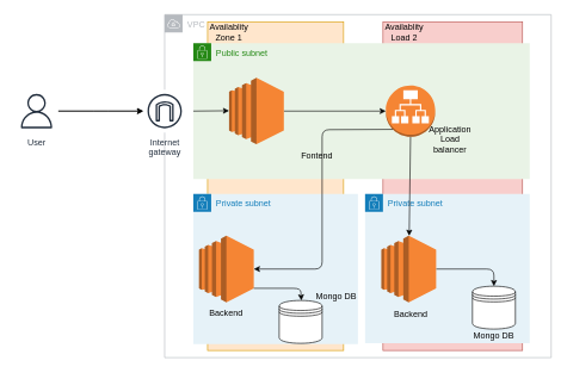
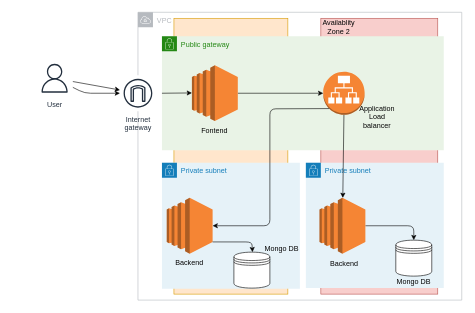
- <mxCell id="26" value="&lt;font color=&quot;#050505&quot;&gt;Availablity Zone 1&lt;/font&gt;" style="text;html=1;strokeColor=none;fillColor=none;align=center;verticalAlign=middle;whiteSpace=wrap;rounded=0;" parent="1" vertex="1"><mxGeometry x="289" y="30" width="60" height="30" as="geometry" /></mxCell>
- <mxCell id="27" value="&lt;font color=&quot;#050505&quot;&gt;Availablity Load 2&lt;/font&gt;" style="text;html=1;strokeColor=none;fillColor=none;align=center;verticalAlign=middle;whiteSpace=wrap;rounded=0;" parent="1" vertex="1"><mxGeometry x="534" y="30" width="60" height="30" as="geometry" /></mxCell>
+ <mxCell id="27" value="&lt;font color=&quot;#050505&quot;&gt;Availablity Zone 2&lt;/font&gt;" style="text;html=1;strokeColor=none;fillColor=none;align=center;verticalAlign=middle;whiteSpace=wrap;rounded=0;" parent="1" vertex="1"><mxGeometry x="534" y="30" width="60" height="30" as="geometry" /></mxCell>
- <mxCell id="5" value="Public subnet" style="points=[[0,0],[0.25,0],[0.5,0],[0.75,0],[1,0],[1,0.25],[1,0.5],[1,0.75],[1,1],[0.75,1],[0.5,1],[0.25,1],[0,1],[0,0.75],[0,0.5],[0,0.25]];outlineConnect=0;gradientColor=none;html=1;whiteSpace=wrap;fontSize=12;fontStyle=0;container=1;pointerEvents=0;collapsible=0;recursiveResize=0;shape=mxgraph.aws4.group;grIcon=mxgraph.aws4.group_security_group;grStroke=0;strokeColor=#248814;fillColor=#E9F3E6;verticalAlign=top;align=left;spacingLeft=30;fontColor=#248814;dashed=0;" parent="1" vertex="1"><mxGeometry x="269" y="60" width="470" height="190" as="geometry" /></mxCell>
+ <mxCell id="5" value="Public gateway" style="points=[[0,0],[0.25,0],[0.5,0],[0.75,0],[1,0],[1,0.25],[1,0.5],[1,0.75],[1,1],[0.75,1],[0.5,1],[0.25,1],[0,1],[0,0.75],[0,0.5],[0,0.25]];outlineConnect=0;gradientColor=none;html=1;whiteSpace=wrap;fontSize=12;fontStyle=0;container=1;pointerEvents=0;collapsible=0;recursiveResize=0;shape=mxgraph.aws4.group;grIcon=mxgraph.aws4.group_security_group;grStroke=0;strokeColor=#248814;fillColor=#E9F3E6;verticalAlign=top;align=left;spacingLeft=30;fontColor=#248814;dashed=0;" parent="1" vertex="1"><mxGeometry x="269" y="60" width="470" height="190" as="geometry" /></mxCell>
- <mxCell id="20" value="User" style="sketch=0;outlineConnect=0;fontColor=#232F3E;gradientColor=none;strokeColor=#232F3E;fillColor=#ffffff;dashed=0;verticalLabelPosition=bottom;verticalAlign=top;align=center;html=1;fontSize=12;fontStyle=0;aspect=fixed;shape=mxgraph.aws4.resourceIcon;resIcon=mxgraph.aws4.user;" parent="1" vertex="1"><mxGeometry x="20" y="125" width="60" height="60" as="geometry" /></mxCell>
+ <mxCell id="20" value="User" style="sketch=0;outlineConnect=0;fontColor=#232F3E;gradientColor=none;strokeColor=#232F3E;fillColor=#ffffff;dashed=0;verticalLabelPosition=bottom;verticalAlign=top;align=center;html=1;fontSize=12;fontStyle=0;aspect=fixed;shape=mxgraph.aws4.resourceIcon;resIcon=mxgraph.aws4.user;" parent="1" vertex="1"><mxGeometry x="60" y="100" width="60" height="60" as="geometry" /></mxCell>
- <mxCell id="9" value="&lt;font color=&quot;#050505&quot;&gt;Fontend&lt;/font&gt;" style="text;html=1;strokeColor=none;fillColor=none;align=center;verticalAlign=middle;whiteSpace=wrap;rounded=0;" parent="5" vertex="1"><mxGeometry x="143.25" y="141.5" width="60" height="30" as="geometry" /></mxCell>
+ <mxCell id="9" value="&lt;font color=&quot;#050505&quot;&gt;Fontend&lt;/font&gt;" style="text;html=1;strokeColor=none;fillColor=none;align=center;verticalAlign=middle;whiteSpace=wrap;rounded=0;" parent="5" vertex="1"><mxGeometry x="58.25" y="141.5" width="60" height="30" as="geometry" /></mxCell>
